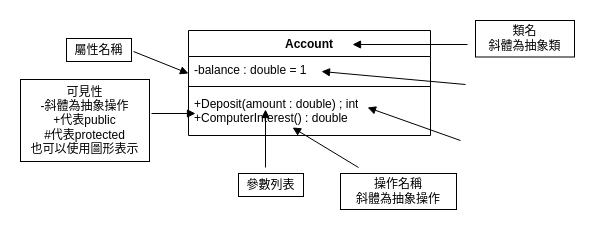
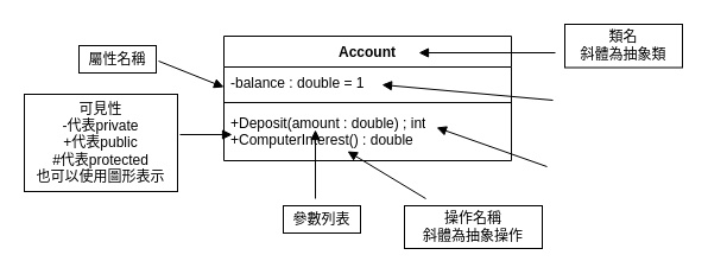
- <mxCell id="8" value="可見性&lt;br&gt;-斜體為抽象操作&lt;br&gt;+代表public&lt;br&gt;#代表protected&lt;br&gt;也可以使用圖形表示" style="html=1;whiteSpace=wrap;" vertex="1" parent="1"><mxGeometry x="20" y="79" width="129" height="82" as="geometry" /></mxCell>
+ <mxCell id="8" value="可見性&lt;br&gt;-代表private&lt;br&gt;+代表public&lt;br&gt;#代表protected&lt;br&gt;也可以使用圖形表示" style="html=1;whiteSpace=wrap;" vertex="1" parent="1"><mxGeometry x="20" y="79" width="129" height="82" as="geometry" /></mxCell>
